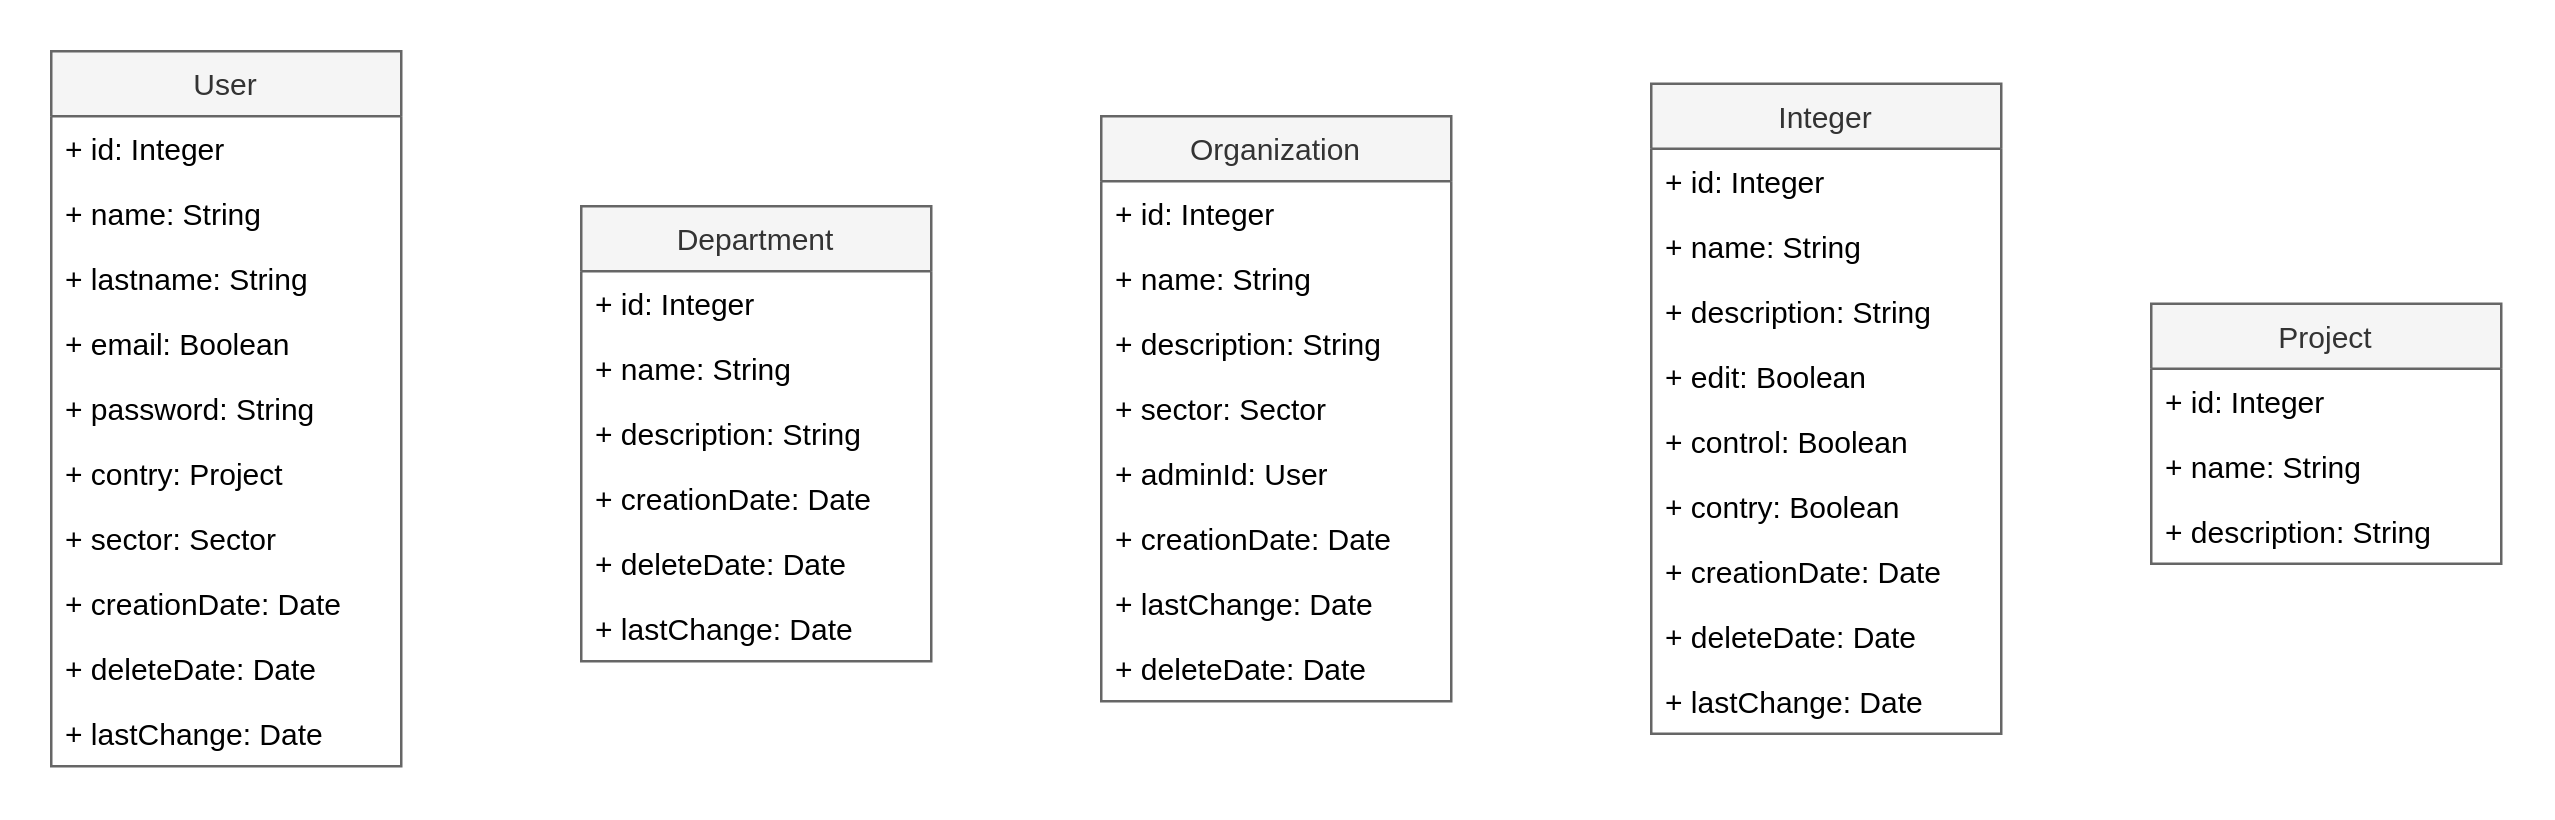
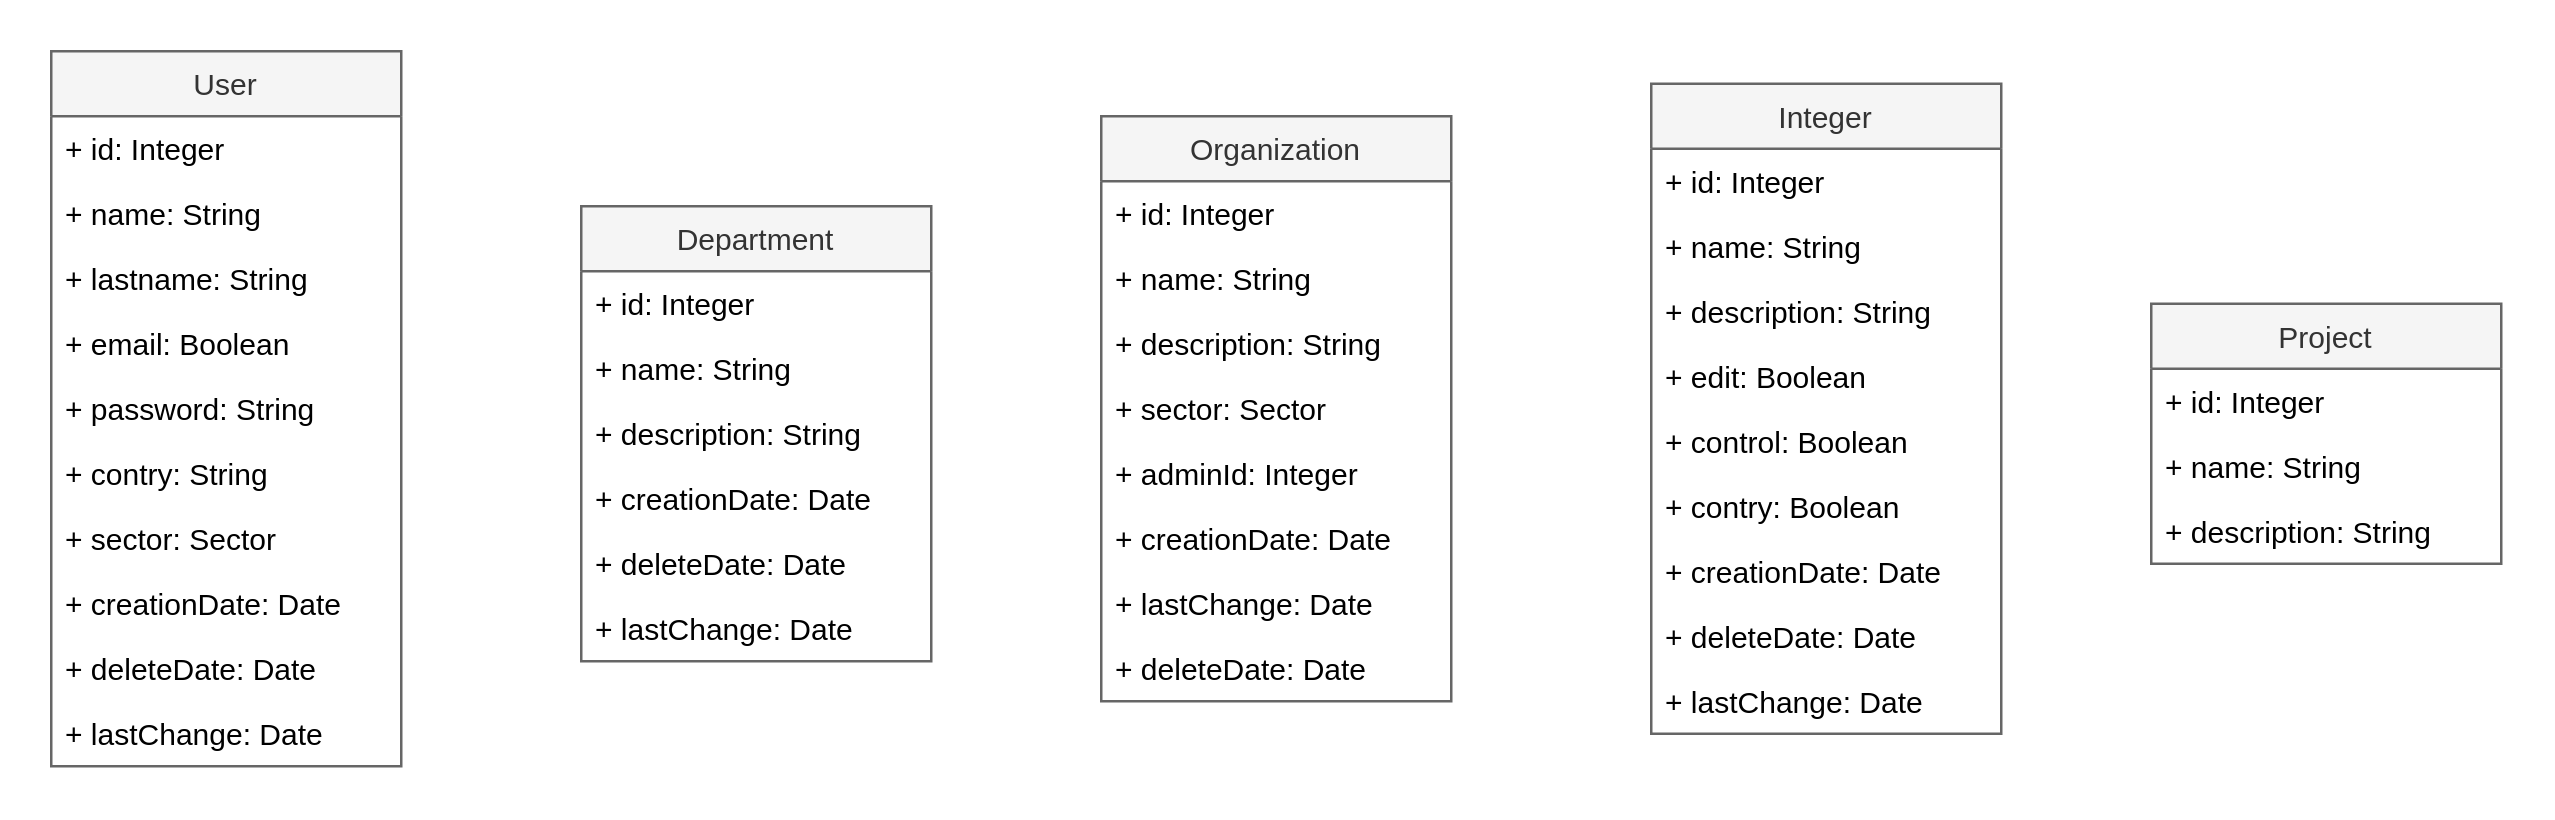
- <mxCell id="8" value="+ contry: Project" style="text;strokeColor=none;fillColor=none;align=left;verticalAlign=top;spacingLeft=4;spacingRight=4;overflow=hidden;rotatable=0;points=[[0,0.5],[1,0.5]];portConstraint=eastwest;" vertex="1" parent="2"><mxGeometry y="156" width="140" height="26" as="geometry" /></mxCell>
+ <mxCell id="8" value="+ contry: String" style="text;strokeColor=none;fillColor=none;align=left;verticalAlign=top;spacingLeft=4;spacingRight=4;overflow=hidden;rotatable=0;points=[[0,0.5],[1,0.5]];portConstraint=eastwest;" vertex="1" parent="2"><mxGeometry y="156" width="140" height="26" as="geometry" /></mxCell>
- <mxCell id="18" value="+ adminId: User" style="text;strokeColor=none;fillColor=none;align=left;verticalAlign=top;spacingLeft=4;spacingRight=4;overflow=hidden;rotatable=0;points=[[0,0.5],[1,0.5]];portConstraint=eastwest;" vertex="1" parent="13"><mxGeometry y="130" width="140" height="26" as="geometry" /></mxCell>
+ <mxCell id="18" value="+ adminId: Integer" style="text;strokeColor=none;fillColor=none;align=left;verticalAlign=top;spacingLeft=4;spacingRight=4;overflow=hidden;rotatable=0;points=[[0,0.5],[1,0.5]];portConstraint=eastwest;" vertex="1" parent="13"><mxGeometry y="130" width="140" height="26" as="geometry" /></mxCell>
